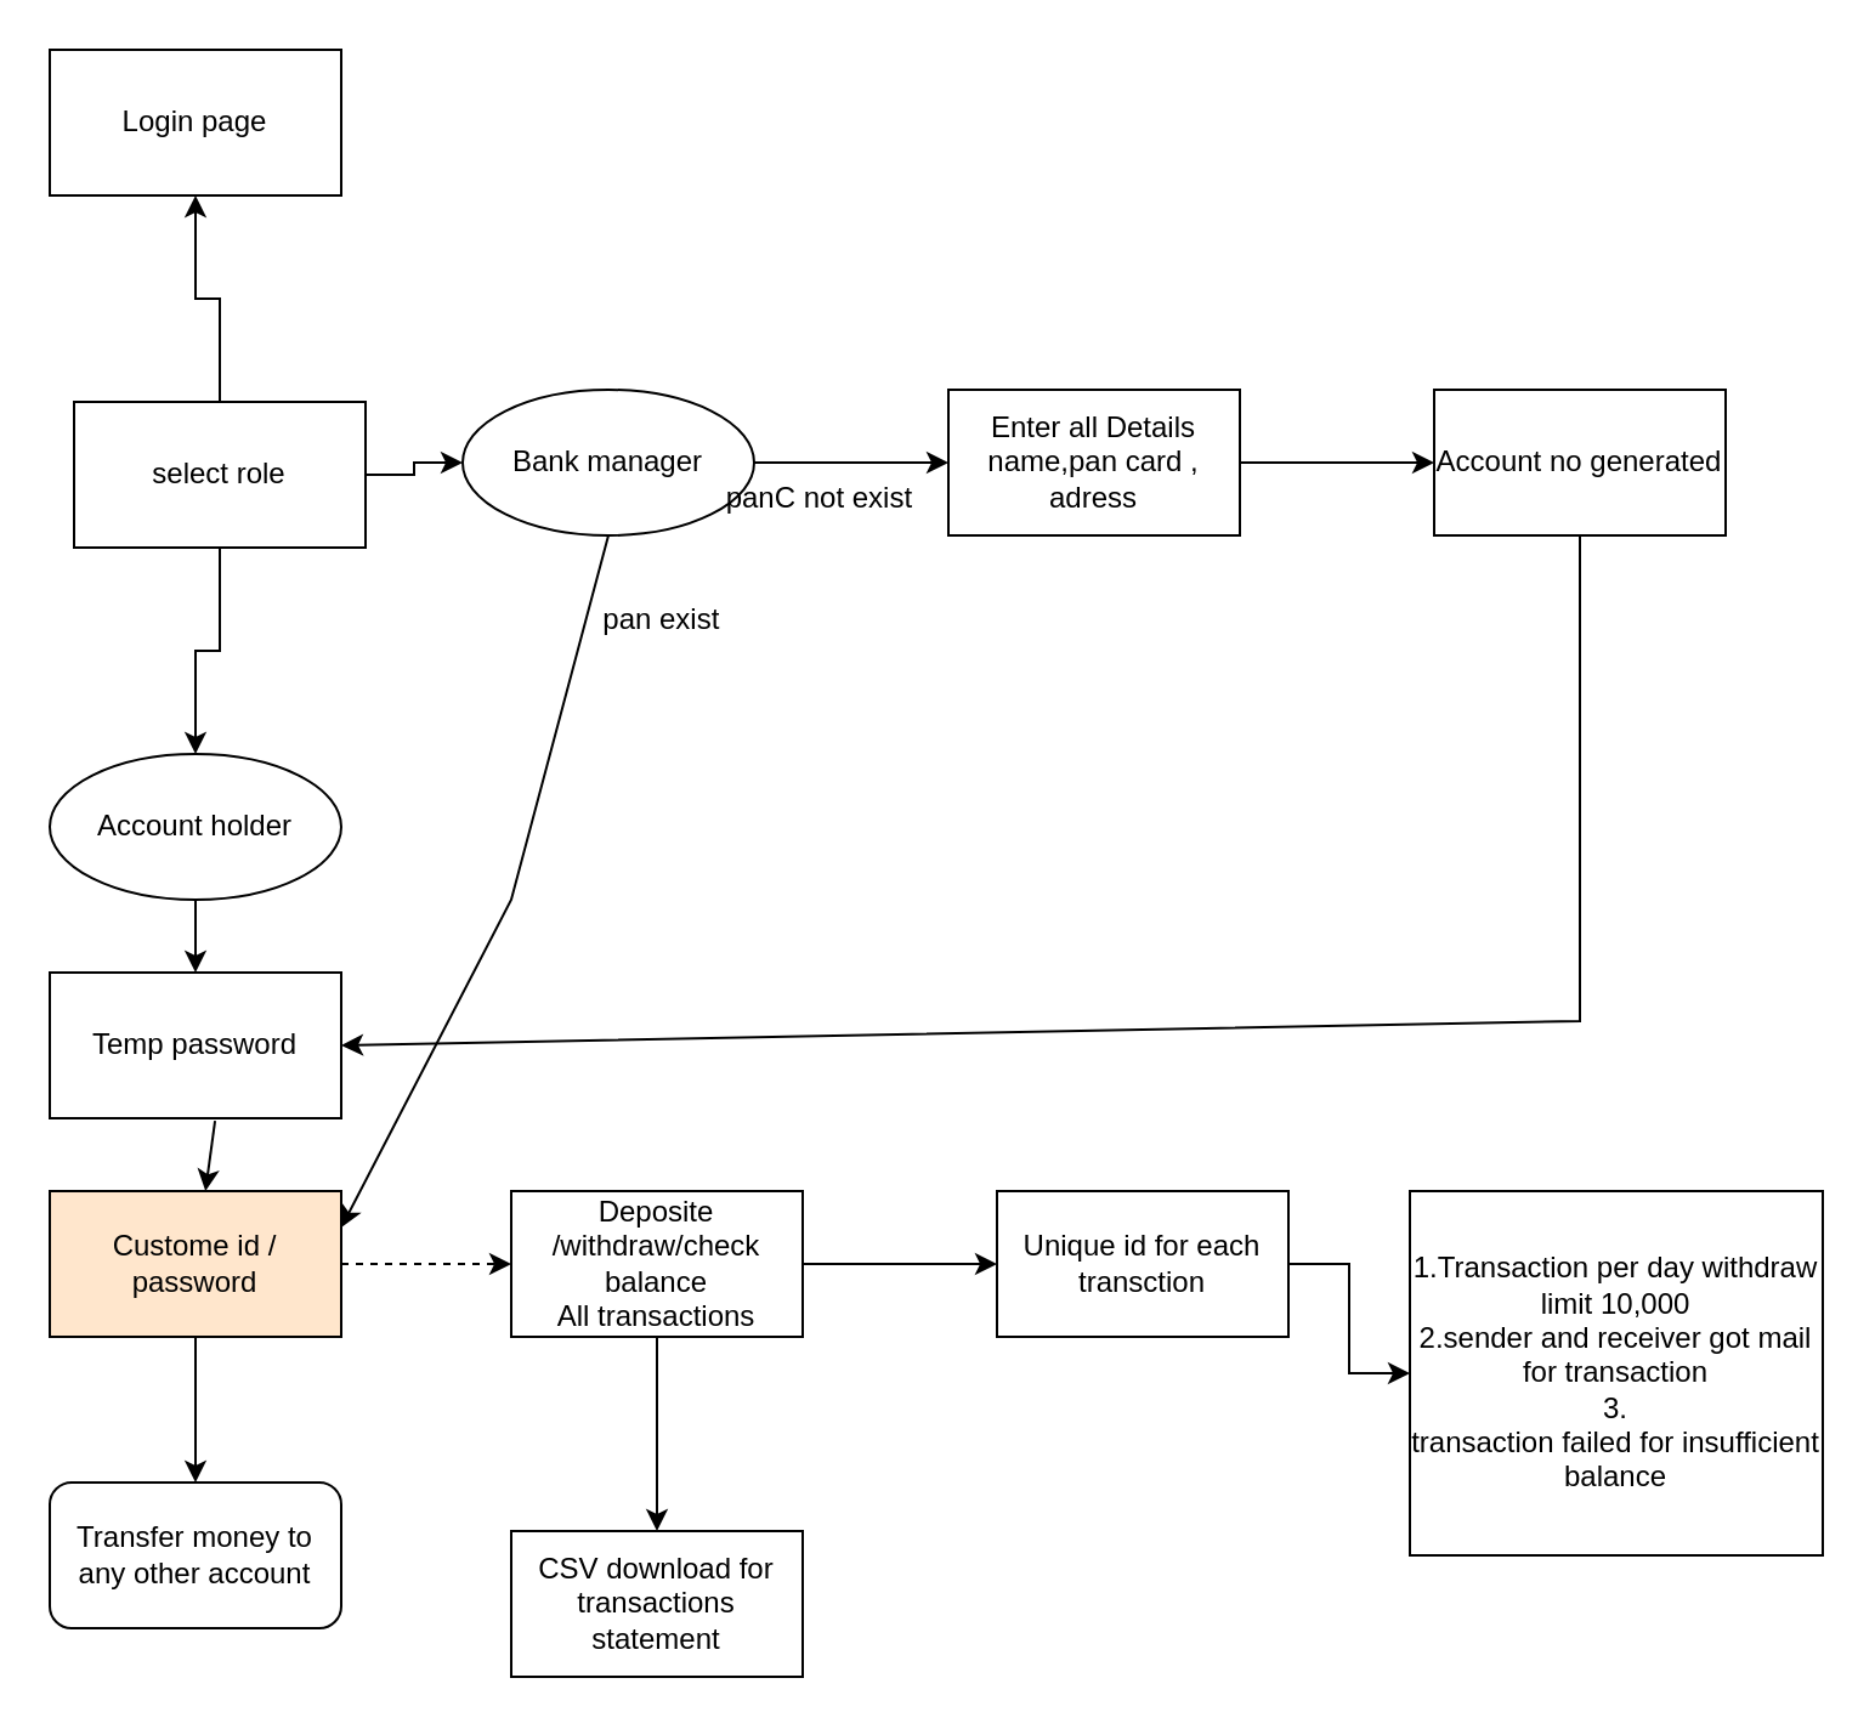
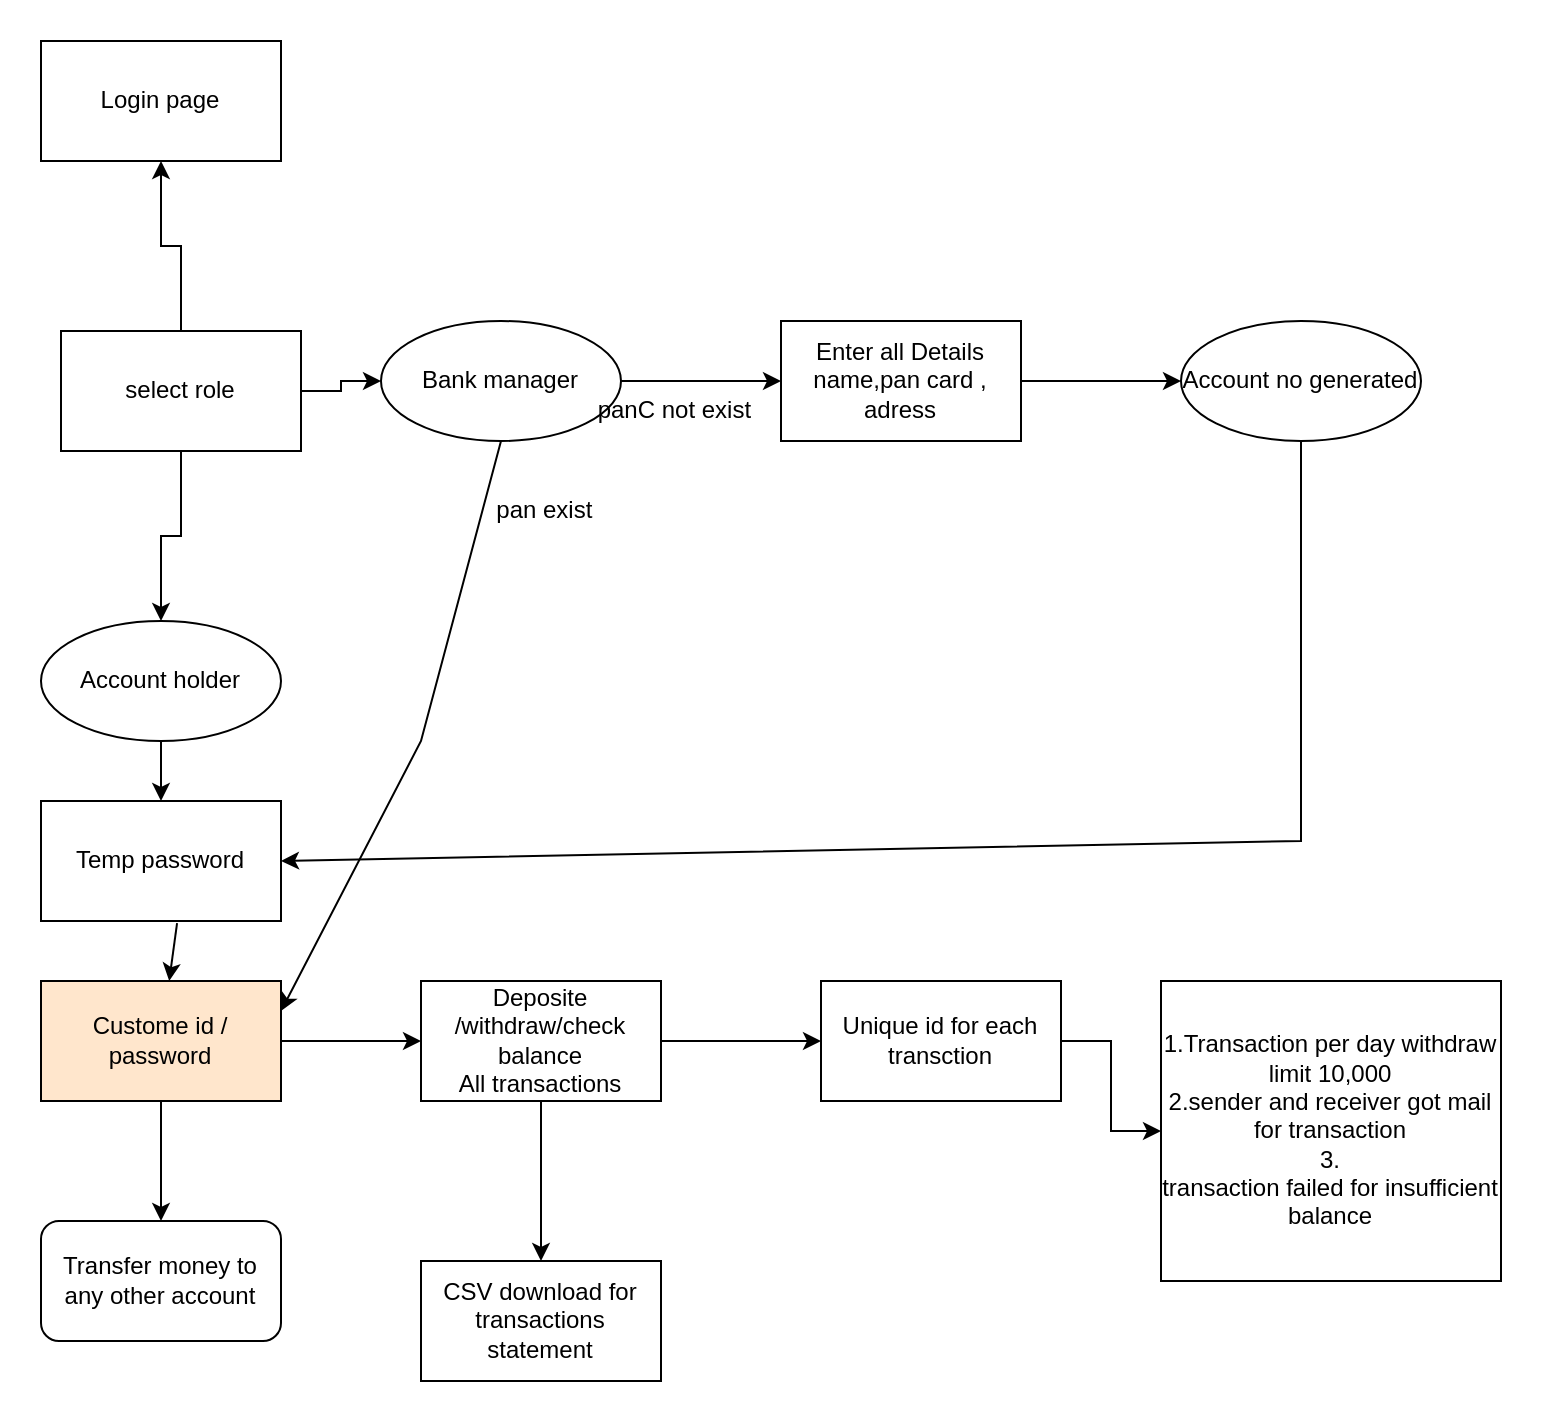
- <mxCell id="21" value="Account no generated" style="whiteSpace=wrap;html=1;rounded=0;" vertex="1" parent="1"><mxGeometry x="590" y="160" width="120" height="60" as="geometry" /></mxCell>
+ <mxCell id="21" value="Account no generated" style="ellipse;whiteSpace=wrap;html=1;" vertex="1" parent="1"><mxGeometry x="590" y="160" width="120" height="60" as="geometry" /></mxCell>
- <mxCell id="15" value="" style="edgeStyle=orthogonalEdgeStyle;rounded=0;orthogonalLoop=1;jettySize=auto;html=1;dashed=1;" edge="1" parent="1" source="17" target="20"><mxGeometry relative="1" as="geometry" /></mxCell>
+ <mxCell id="15" value="" style="edgeStyle=orthogonalEdgeStyle;rounded=0;orthogonalLoop=1;jettySize=auto;html=1;" edge="1" parent="1" source="17" target="20"><mxGeometry relative="1" as="geometry" /></mxCell>
